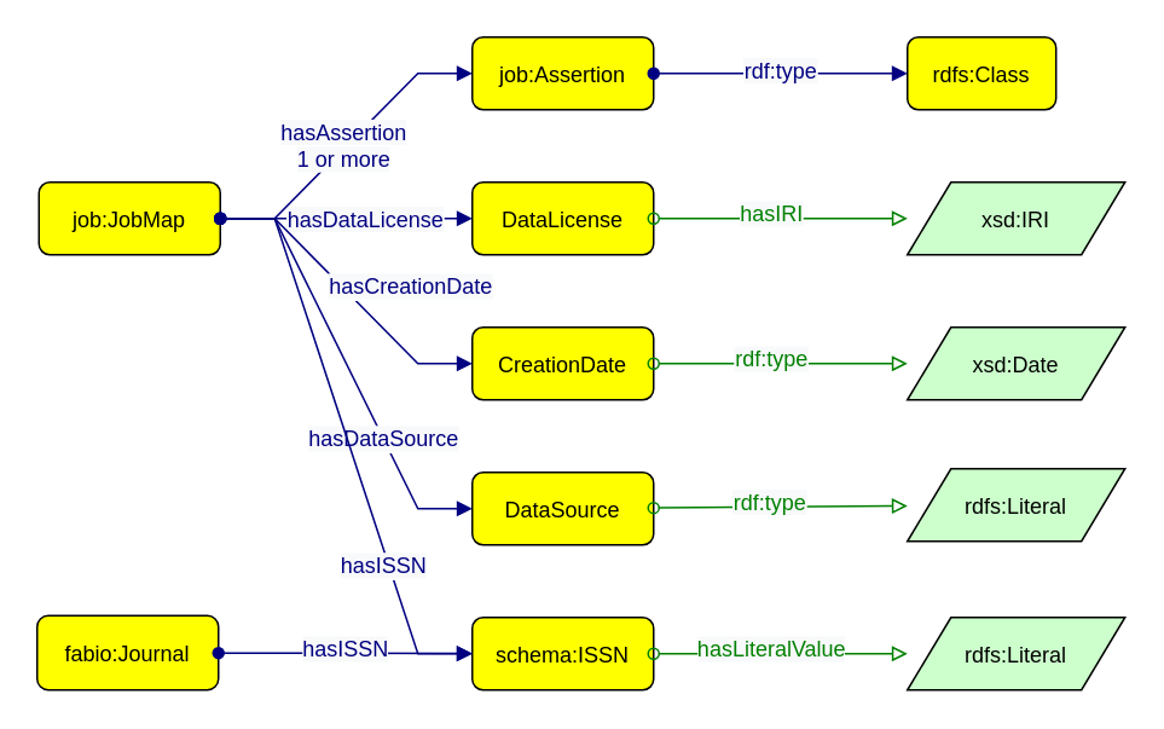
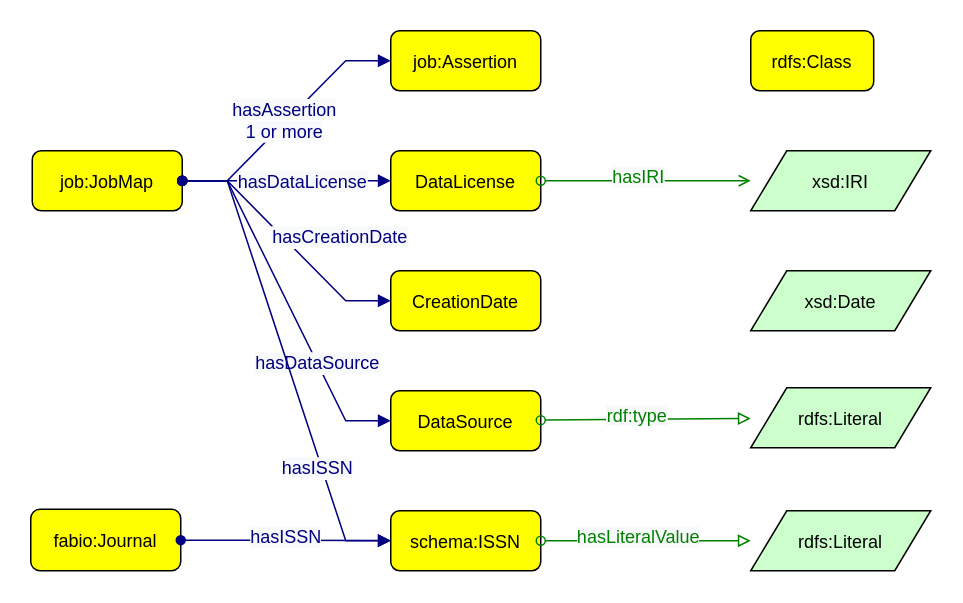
- <mxCell id="32" value="" style="graphMlID=e0;rounded=0;endArrow=block;strokeColor=#000080;strokeWidth=1.0;startArrow=oval;startFill=1;endFill=1;fontSize=12;fontFamily=Helvetica;horizontal=1;verticalAlign=middle;" parent="1" source="28" target="31" edge="1"><mxGeometry relative="1" as="geometry"><mxPoint x="370" y="6.663" as="sourcePoint" /><mxPoint x="510" y="-40.003" as="targetPoint" /></mxGeometry></mxCell>
- <mxCell id="33" value="&lt;span style=&quot;color: rgb(0, 0, 128); font-size: 12px; background-color: rgb(248, 249, 250);&quot;&gt;rdf:type&lt;br&gt;&lt;/span&gt;" style="text;html=1;align=center;verticalAlign=middle;resizable=0;points=[];labelBackgroundColor=#ffffff;fontSize=12;fontFamily=Helvetica;horizontal=1;" parent="32" vertex="1" connectable="0"><mxGeometry x="-0.017" y="2" relative="1" as="geometry"><mxPoint as="offset" /></mxGeometry></mxCell>
- <mxCell id="8" value="" style="graphMlID=e2;rounded=0;endArrow=block;strokeColor=#008000;strokeWidth=1.0;startArrow=oval;startFill=0;endFill=0;fontSize=12;fontFamily=Helvetica;horizontal=1;verticalAlign=middle;" parent="1" source="3" target="7" edge="1"><mxGeometry relative="1" as="geometry"><mxPoint x="390" y="120" as="sourcePoint" /><mxPoint x="520" y="130" as="targetPoint" /></mxGeometry></mxCell>
+ <mxCell id="8" value="" style="graphMlID=e2;rounded=0;endArrow=open;strokeColor=#008000;strokeWidth=1.0;startArrow=oval;startFill=0;endFill=0;fontSize=12;fontFamily=Helvetica;horizontal=1;verticalAlign=middle;" parent="1" source="3" target="7" edge="1"><mxGeometry relative="1" as="geometry"><mxPoint x="390" y="120" as="sourcePoint" /><mxPoint x="520" y="130" as="targetPoint" /></mxGeometry></mxCell>
- <mxCell id="20" value="" style="graphMlID=e2;rounded=0;endArrow=block;strokeColor=#008000;strokeWidth=1.0;startArrow=oval;startFill=0;endFill=0;fontSize=12;fontFamily=Helvetica;horizontal=1;verticalAlign=middle;" parent="1" source="16" target="19" edge="1"><mxGeometry relative="1" as="geometry"><mxPoint x="400" y="130" as="sourcePoint" /><mxPoint x="530" y="140" as="targetPoint" /></mxGeometry></mxCell>
- <mxCell id="21" value="&lt;span style=&quot;color: rgb(0, 128, 0); font-size: 12px; background-color: rgb(248, 249, 250);&quot;&gt;rdf:type&lt;/span&gt;" style="text;html=1;align=center;verticalAlign=middle;resizable=0;points=[];labelBackgroundColor=#ffffff;fontSize=12;fontFamily=Helvetica;horizontal=1;" parent="20" vertex="1" connectable="0"><mxGeometry x="-0.09" y="3" relative="1" as="geometry"><mxPoint as="offset" /></mxGeometry></mxCell>
